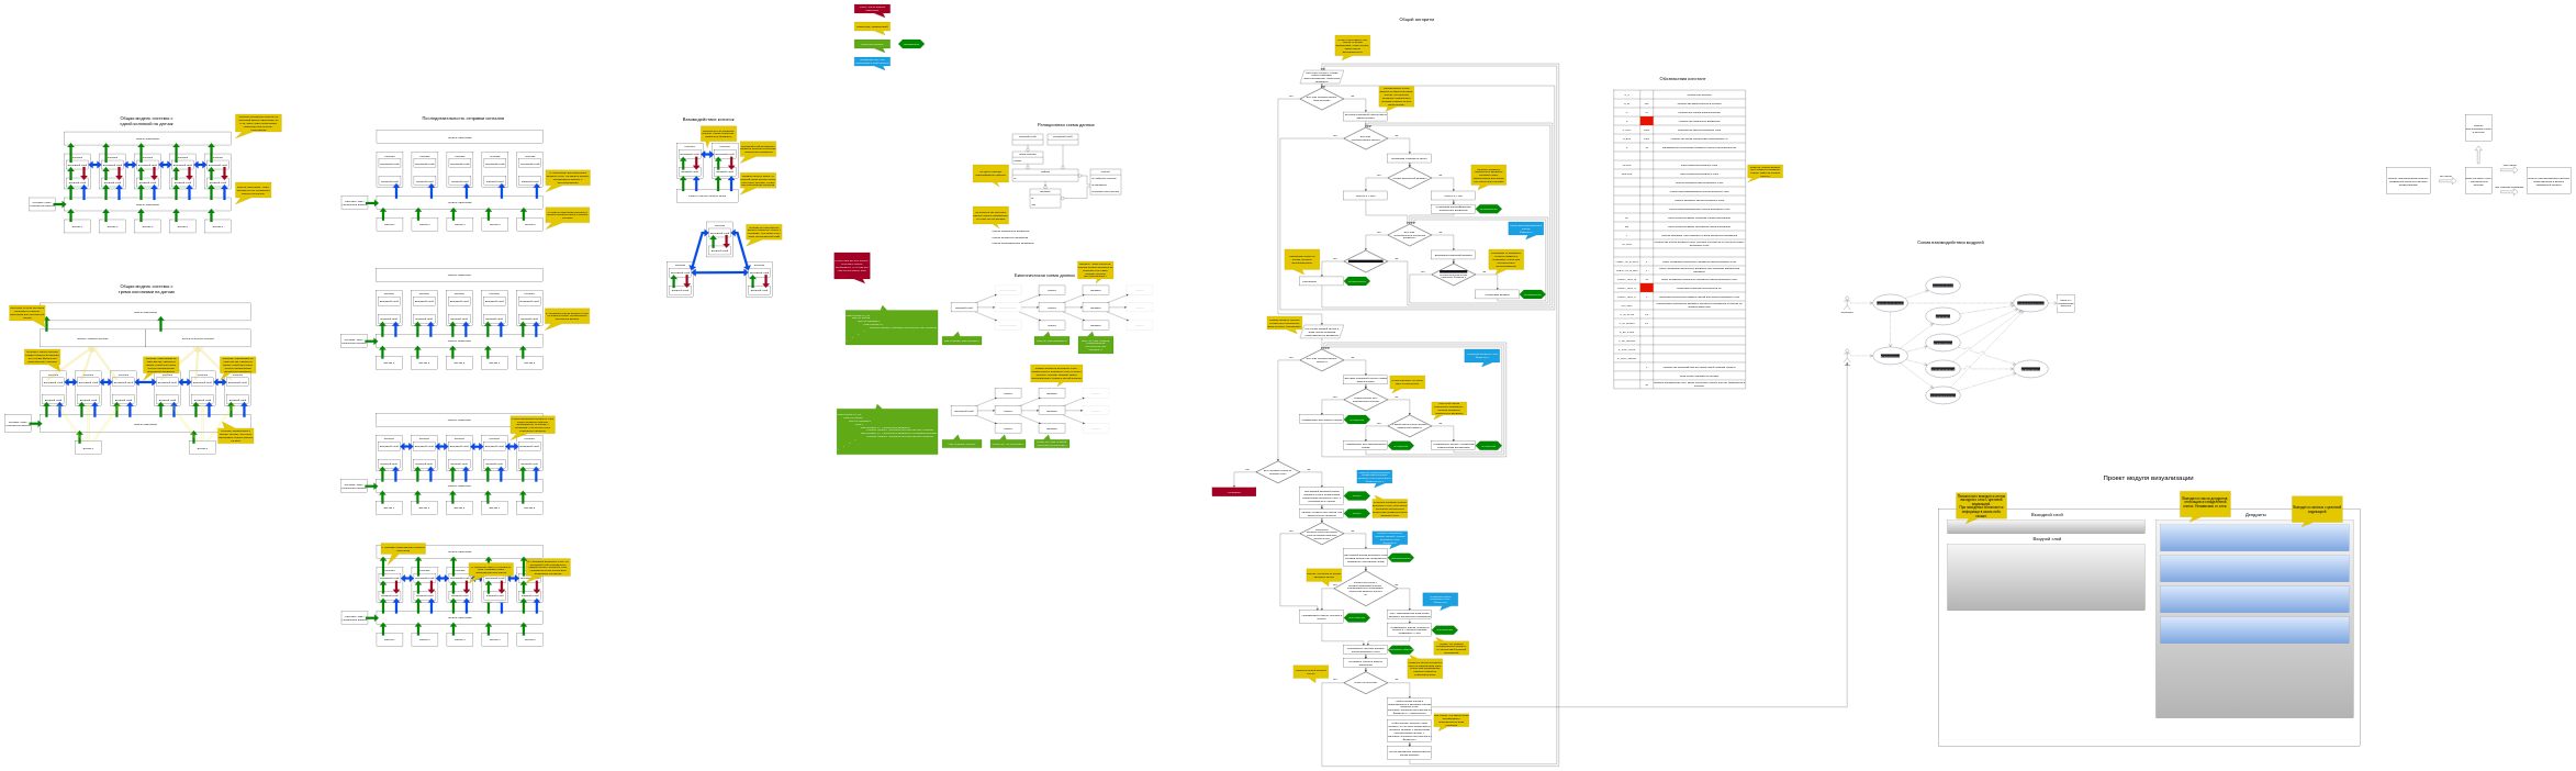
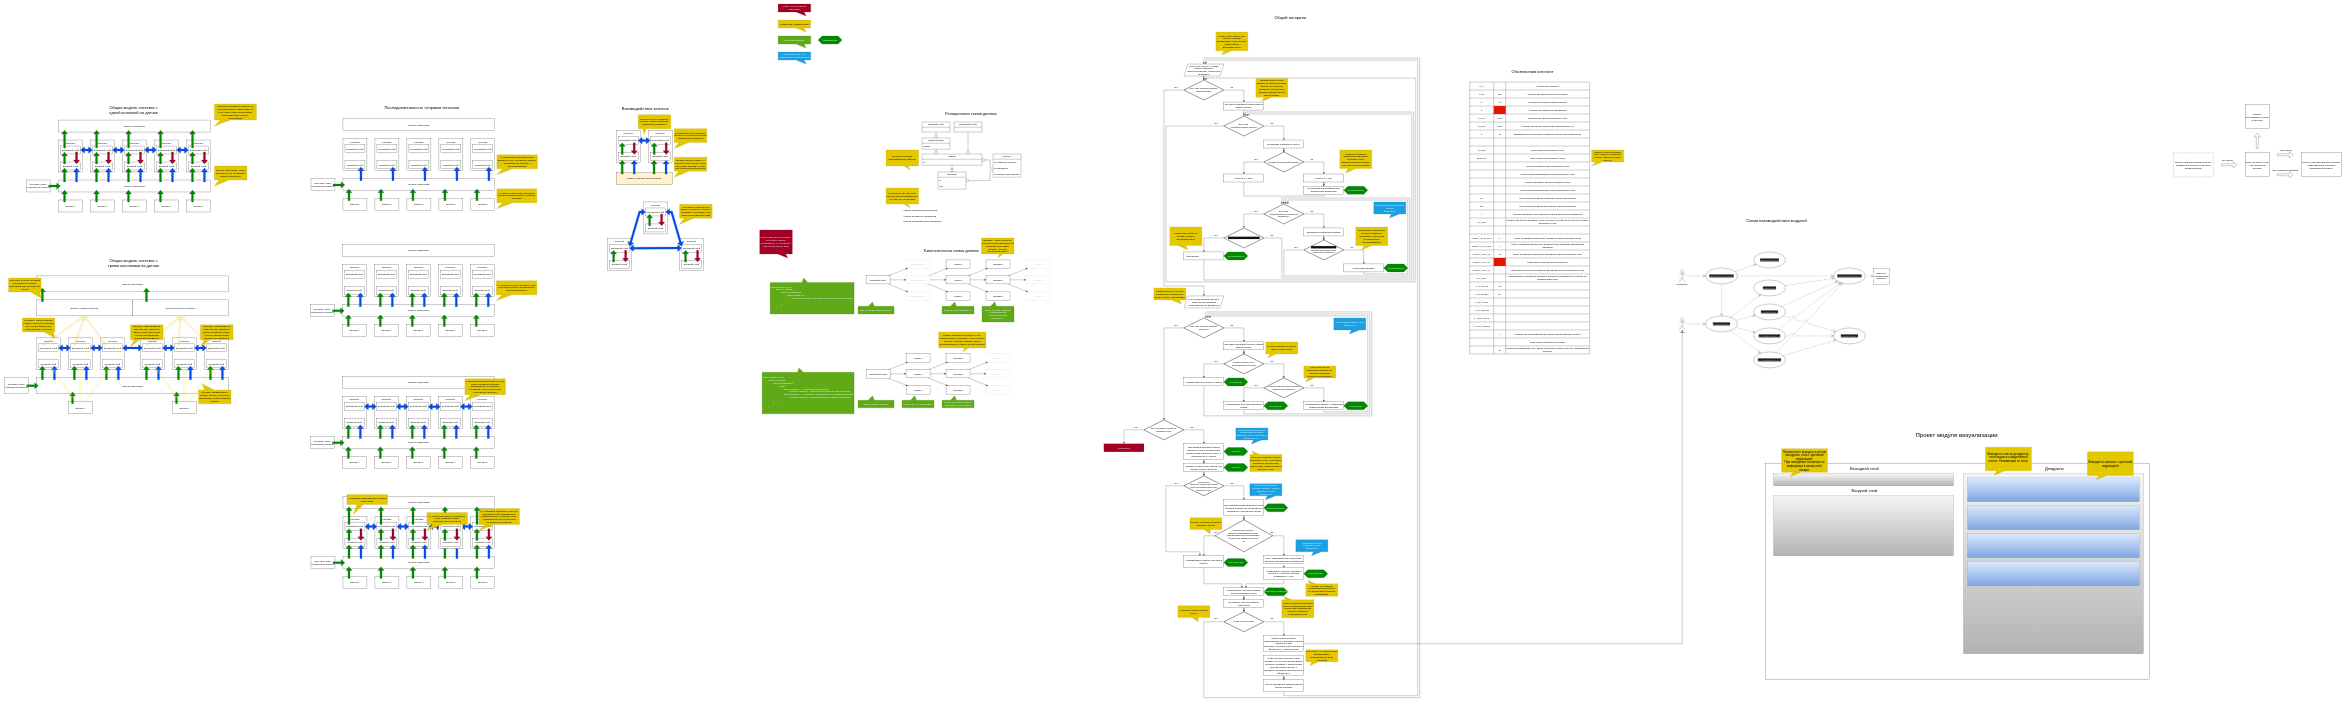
- <mxCell id="40" value="Модуль преобразования данных предметной области в битовое представление" style="rounded=0;whiteSpace=wrap;html=1;" parent="1" vertex="1"><mxGeometry x="10870" y="764" width="200" height="120" as="geometry" /></mxCell>
+ <mxCell id="40" value="Модуль преобразования данных предметной области в битовое представление" style="rounded=0;whiteSpace=wrap;html=1;dashed=1;" parent="1" vertex="1"><mxGeometry x="10870" y="764" width="200" height="120" as="geometry" /></mxCell>
- <mxCell id="337" value="Какая-то другая область мозга" style="rounded=0;whiteSpace=wrap;html=1;" parent="1" vertex="1"><mxGeometry x="3080" y="863" width="280" height="60" as="geometry" /></mxCell>
+ <mxCell id="337" value="Какая-то другая область мозга" style="rounded=0;whiteSpace=wrap;html=1;fillColor=#fff2cc;" parent="1" vertex="1"><mxGeometry x="3080" y="863" width="280" height="60" as="geometry" /></mxCell>
- <mxCell id="498" style="edgeStyle=orthogonalEdgeStyle;rounded=0;orthogonalLoop=1;jettySize=auto;html=1;strokeColor=default;align=center;verticalAlign=middle;fontFamily=Helvetica;fontSize=11;fontColor=default;labelBackgroundColor=default;endArrow=classic;" parent="1" source="496" target="501" edge="1"><mxGeometry relative="1" as="geometry"><mxPoint x="6020" y="1570" as="sourcePoint" /></mxGeometry></mxCell>
